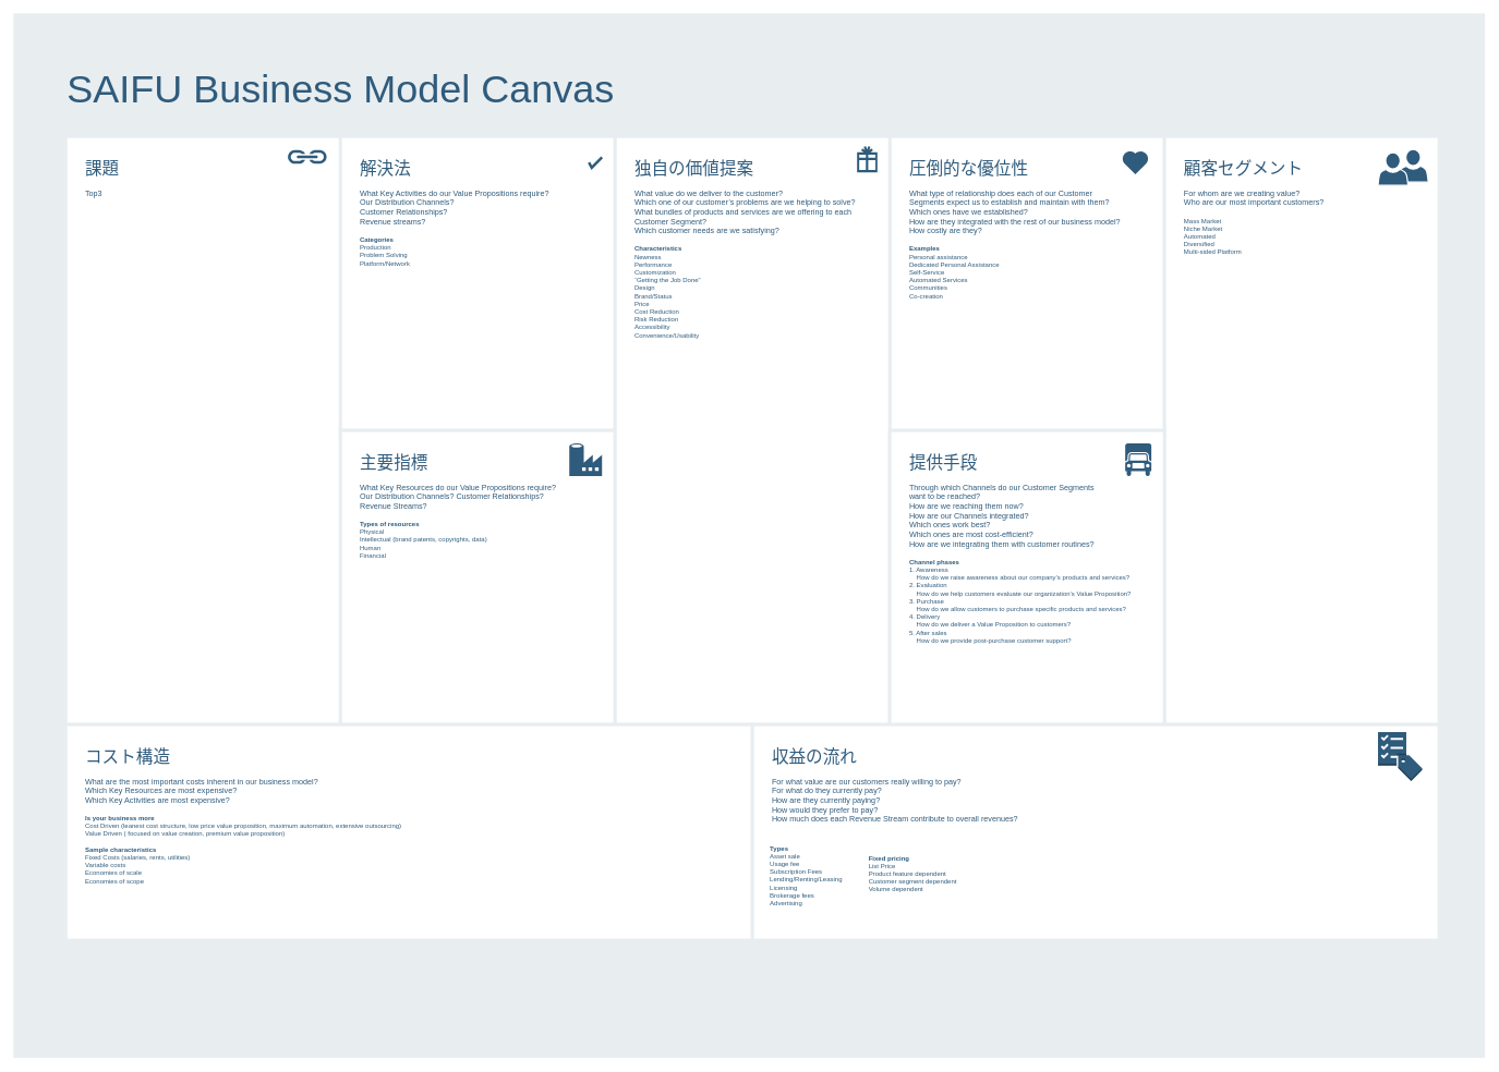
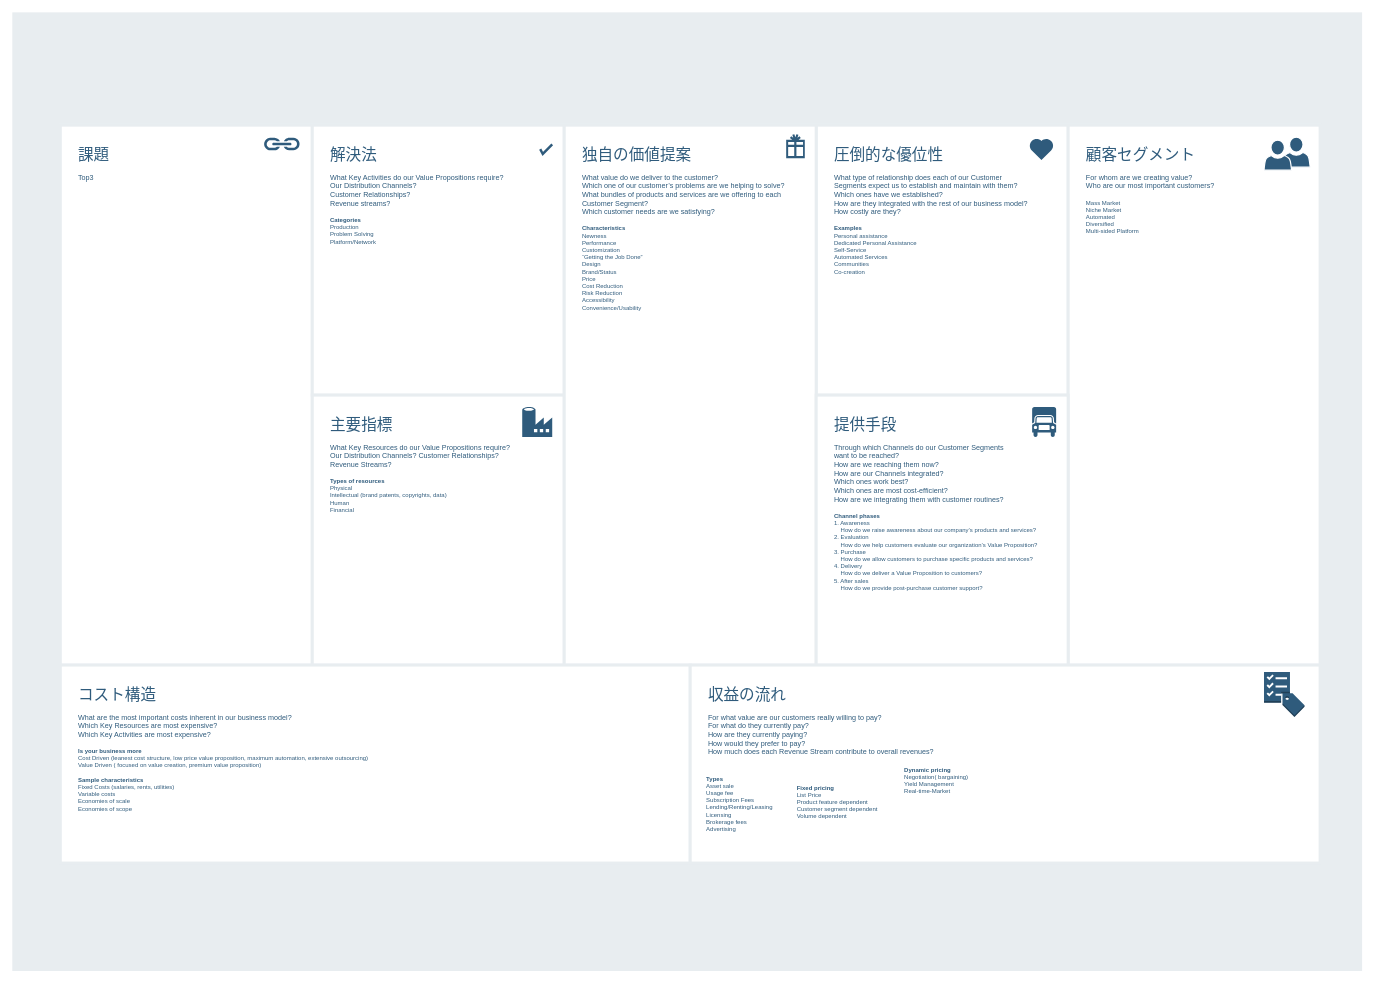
- <mxCell id="12" value="SAIFU Business Model Canvas" style="text;html=1;resizable=0;points=[];autosize=1;align=left;verticalAlign=top;spacingTop=-4;fontSize=60;fontColor=#2F5B7C;" parent="1" vertex="1"><mxGeometry x="100" y="98" width="850" height="70" as="geometry" /></mxCell>
+ <mxCell id="16" value="&lt;div style=&quot;font-size: 10px&quot;&gt;&lt;b&gt;Dynamic pricing&lt;/b&gt;&lt;/div&gt;&lt;div style=&quot;font-size: 10px&quot;&gt;Negotiation( bargaining)&lt;/div&gt;&lt;div style=&quot;font-size: 10px&quot;&gt;Yield Management&lt;/div&gt;&lt;div style=&quot;font-size: 10px&quot;&gt;Real-time-Market&lt;/div&gt;" style="text;html=1;resizable=0;points=[];autosize=1;align=left;verticalAlign=top;spacingTop=-4;fontSize=10;fontColor=#2F5B7C;" parent="1" vertex="1"><mxGeometry x="1504.5" y="1274" width="120" height="50" as="geometry" /></mxCell>
